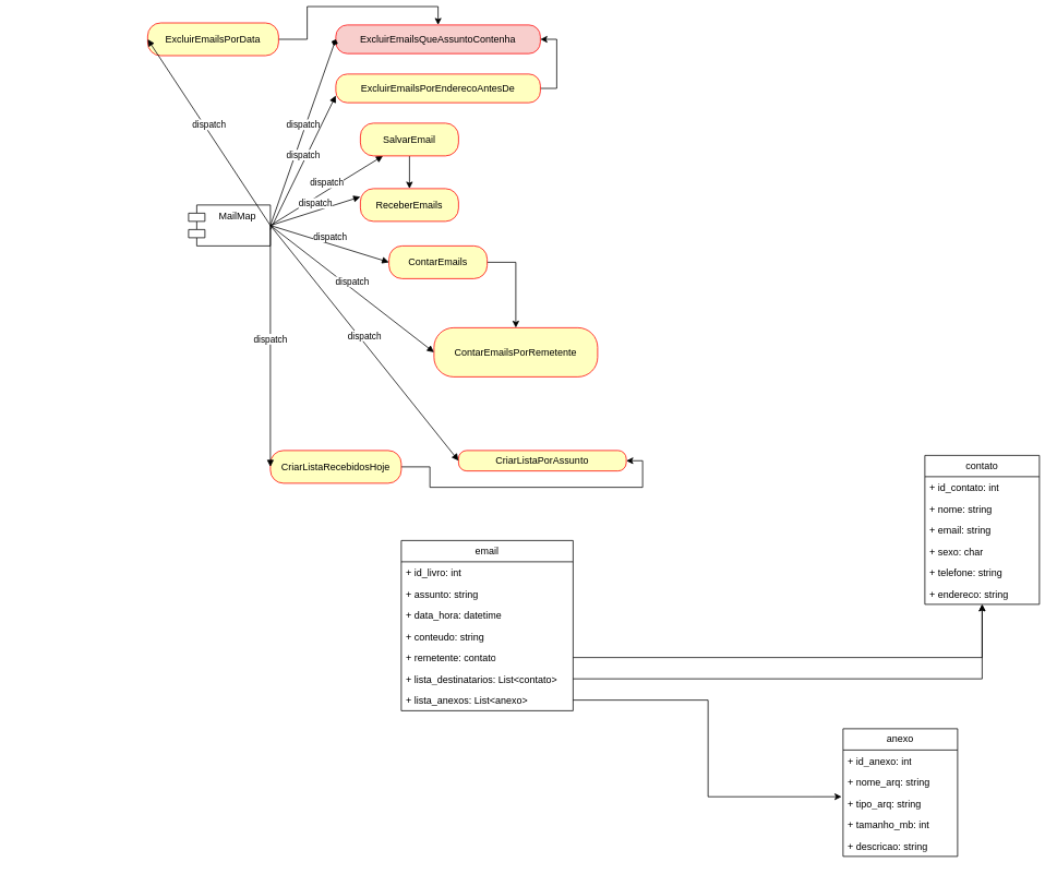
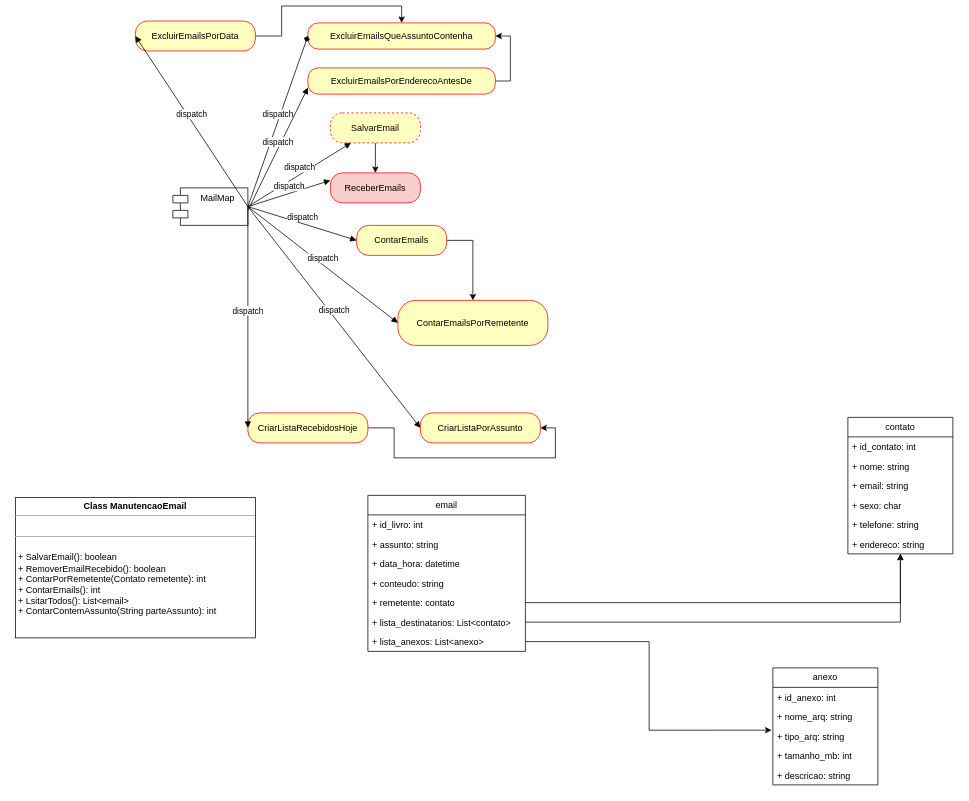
- <mxCell id="46" value="ExcluirEmailsQueAssuntoContenha" style="rounded=1;whiteSpace=wrap;html=1;arcSize=40;fontColor=#000000;fillColor=#f8cecc;strokeColor=#ff0000;" parent="1" vertex="1"><mxGeometry x="410" y="23" width="250" height="35" as="geometry" /></mxCell>
+ <mxCell id="46" value="ExcluirEmailsQueAssuntoContenha" style="rounded=1;whiteSpace=wrap;html=1;arcSize=40;fontColor=#000000;fillColor=#ffffc0;strokeColor=#ff0000;" parent="1" vertex="1"><mxGeometry x="410" y="23" width="250" height="35" as="geometry" /></mxCell>
- <mxCell id="30" value="SalvarEmail" style="rounded=1;whiteSpace=wrap;html=1;arcSize=40;fontColor=#000000;fillColor=#ffffc0;strokeColor=#ff0000;" parent="1" vertex="1"><mxGeometry x="440" y="143" width="120" height="40" as="geometry" /></mxCell>
+ <mxCell id="30" value="SalvarEmail" style="rounded=1;whiteSpace=wrap;html=1;arcSize=40;fontColor=#000000;fillColor=#ffffc0;strokeColor=#ff0000;dashed=1;" parent="1" vertex="1"><mxGeometry x="440" y="143" width="120" height="40" as="geometry" /></mxCell>
- <mxCell id="31" value="ReceberEmails" style="rounded=1;whiteSpace=wrap;html=1;arcSize=40;fontColor=#000000;fillColor=#ffffc0;strokeColor=#ff0000;" parent="1" vertex="1"><mxGeometry x="440" y="223" width="120" height="40" as="geometry" /></mxCell>
+ <mxCell id="31" value="ReceberEmails" style="rounded=1;whiteSpace=wrap;html=1;arcSize=40;fontColor=#000000;fillColor=#f8cecc;strokeColor=#ff0000;" parent="1" vertex="1"><mxGeometry x="440" y="223" width="120" height="40" as="geometry" /></mxCell>
- <mxCell id="39" value="CriarListaPorAssunto" style="rounded=1;whiteSpace=wrap;html=1;arcSize=40;fontColor=#000000;fillColor=#ffffc0;strokeColor=#ff0000;" parent="1" vertex="1"><mxGeometry x="560" y="543" width="205" height="25" as="geometry" /></mxCell>
+ <mxCell id="39" value="CriarListaPorAssunto" style="rounded=1;whiteSpace=wrap;html=1;arcSize=40;fontColor=#000000;fillColor=#ffffc0;strokeColor=#ff0000;" parent="1" vertex="1"><mxGeometry x="560" y="543" width="160" height="40" as="geometry" /></mxCell>
+ <mxCell id="26" value="&lt;p style=&quot;margin:0px;margin-top:4px;text-align:center;&quot;&gt;&lt;b&gt;Class ManutencaoEmail&lt;/b&gt;&lt;/p&gt;&lt;hr size=&quot;1&quot;&gt;&lt;p style=&quot;margin:0px;margin-left:4px;&quot;&gt;&lt;br&gt;&lt;/p&gt;&lt;hr size=&quot;1&quot;&gt;&lt;p style=&quot;margin:0px;margin-left:4px;&quot;&gt;&lt;br&gt;&lt;/p&gt;&lt;p style=&quot;margin:0px;margin-left:4px;&quot;&gt;+&amp;nbsp;SalvarEmail(): boolean&lt;/p&gt;&lt;p style=&quot;margin:0px;margin-left:4px;&quot;&gt;+ RemoverEmailRecebido(): boolean&lt;/p&gt;&lt;p style=&quot;margin:0px;margin-left:4px;&quot;&gt;+ ContarPorRemetente(Contato remetente): int&lt;/p&gt;&lt;p style=&quot;margin:0px;margin-left:4px;&quot;&gt;+ ContarEmails(): int&lt;/p&gt;&lt;p style=&quot;margin:0px;margin-left:4px;&quot;&gt;+ LsitarTodos(): List&amp;lt;email&amp;gt;&amp;nbsp;&lt;/p&gt;&lt;p style=&quot;margin:0px;margin-left:4px;&quot;&gt;+ ContarContemAssunto(String parteAssunto): int&lt;/p&gt;" style="verticalAlign=top;align=left;overflow=fill;fontSize=12;fontFamily=Helvetica;html=1;whiteSpace=wrap;" parent="1" vertex="1"><mxGeometry x="20" y="656" width="320" height="187" as="geometry" /></mxCell>
